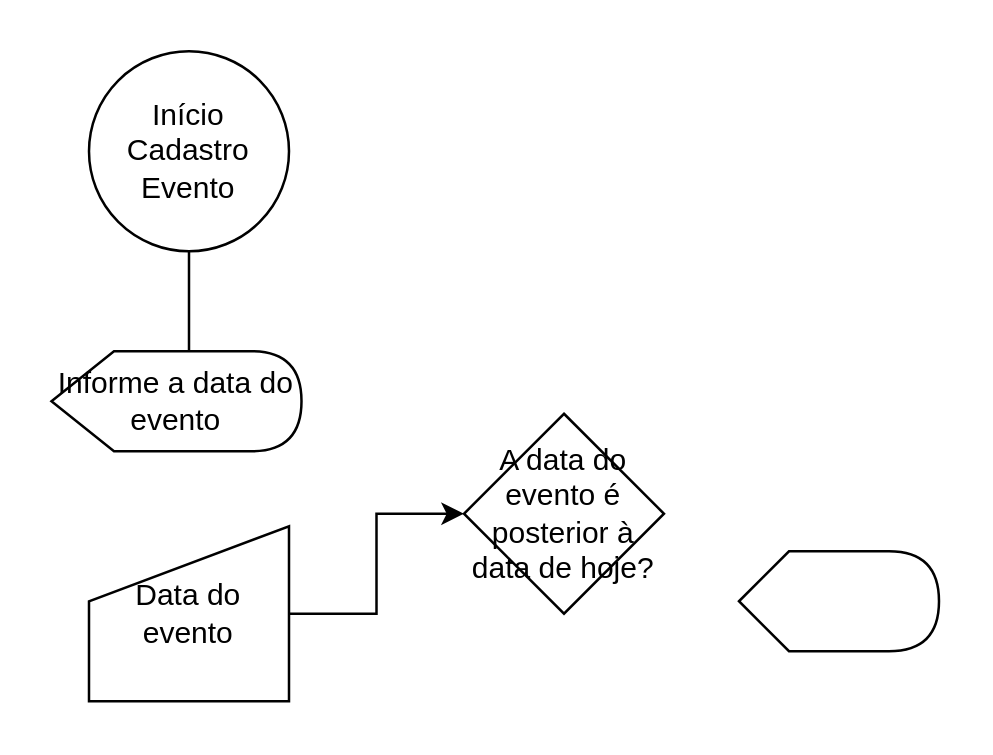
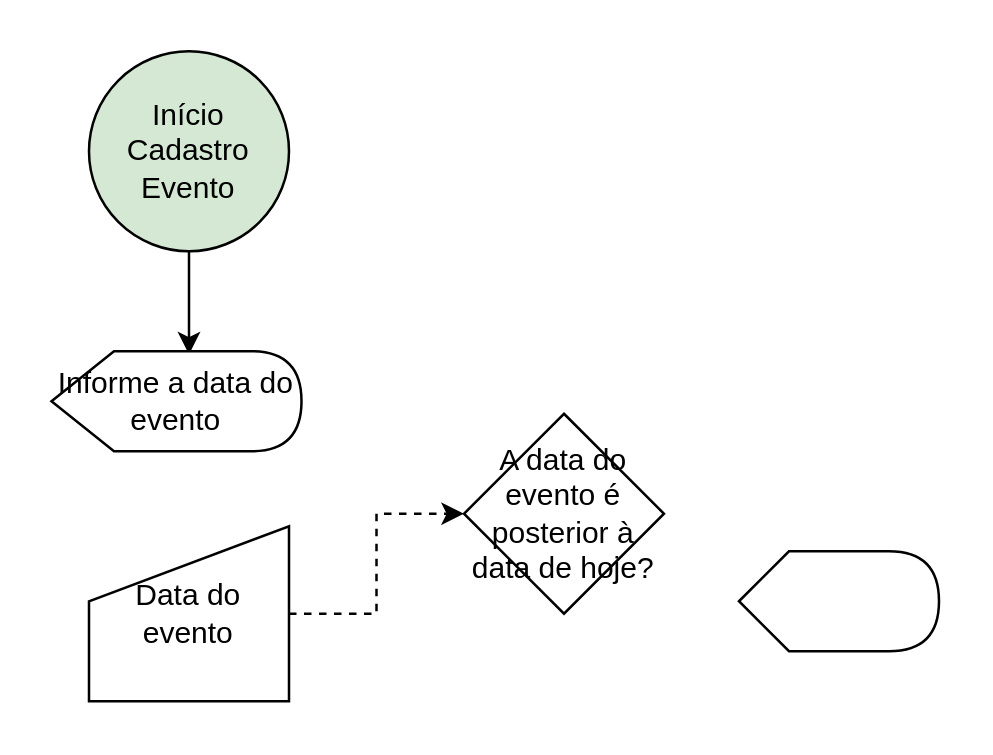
- <mxCell id="3" value="Início&lt;br&gt;Cadastro Evento" style="ellipse;whiteSpace=wrap;html=1;" vertex="1" parent="1"><mxGeometry x="35" y="20" width="80" height="80" as="geometry" /></mxCell>
+ <mxCell id="3" value="Início&lt;br&gt;Cadastro Evento" style="ellipse;whiteSpace=wrap;html=1;fillColor=#d5e8d4;" vertex="1" parent="1"><mxGeometry x="35" y="20" width="80" height="80" as="geometry" /></mxCell>
- <mxCell id="2" style="edgeStyle=orthogonalEdgeStyle;rounded=0;orthogonalLoop=1;jettySize=auto;html=1;exitX=0.5;exitY=1;exitDx=0;exitDy=0;entryX=0.55;entryY=0.033;entryDx=0;entryDy=0;entryPerimeter=0;endArrow=none;" edge="1" parent="1" source="3" target="4"><mxGeometry relative="1" as="geometry" /></mxCell>
+ <mxCell id="2" style="edgeStyle=orthogonalEdgeStyle;rounded=0;orthogonalLoop=1;jettySize=auto;html=1;exitX=0.5;exitY=1;exitDx=0;exitDy=0;entryX=0.55;entryY=0.033;entryDx=0;entryDy=0;entryPerimeter=0;" edge="1" parent="1" source="3" target="4"><mxGeometry relative="1" as="geometry" /></mxCell>
- <mxCell id="5" value="" style="edgeStyle=orthogonalEdgeStyle;rounded=0;orthogonalLoop=1;jettySize=auto;html=1;" edge="1" parent="1" source="6" target="7"><mxGeometry relative="1" as="geometry" /></mxCell>
+ <mxCell id="5" value="" style="edgeStyle=orthogonalEdgeStyle;rounded=0;orthogonalLoop=1;jettySize=auto;html=1;dashed=1;" edge="1" parent="1" source="6" target="7"><mxGeometry relative="1" as="geometry" /></mxCell>
